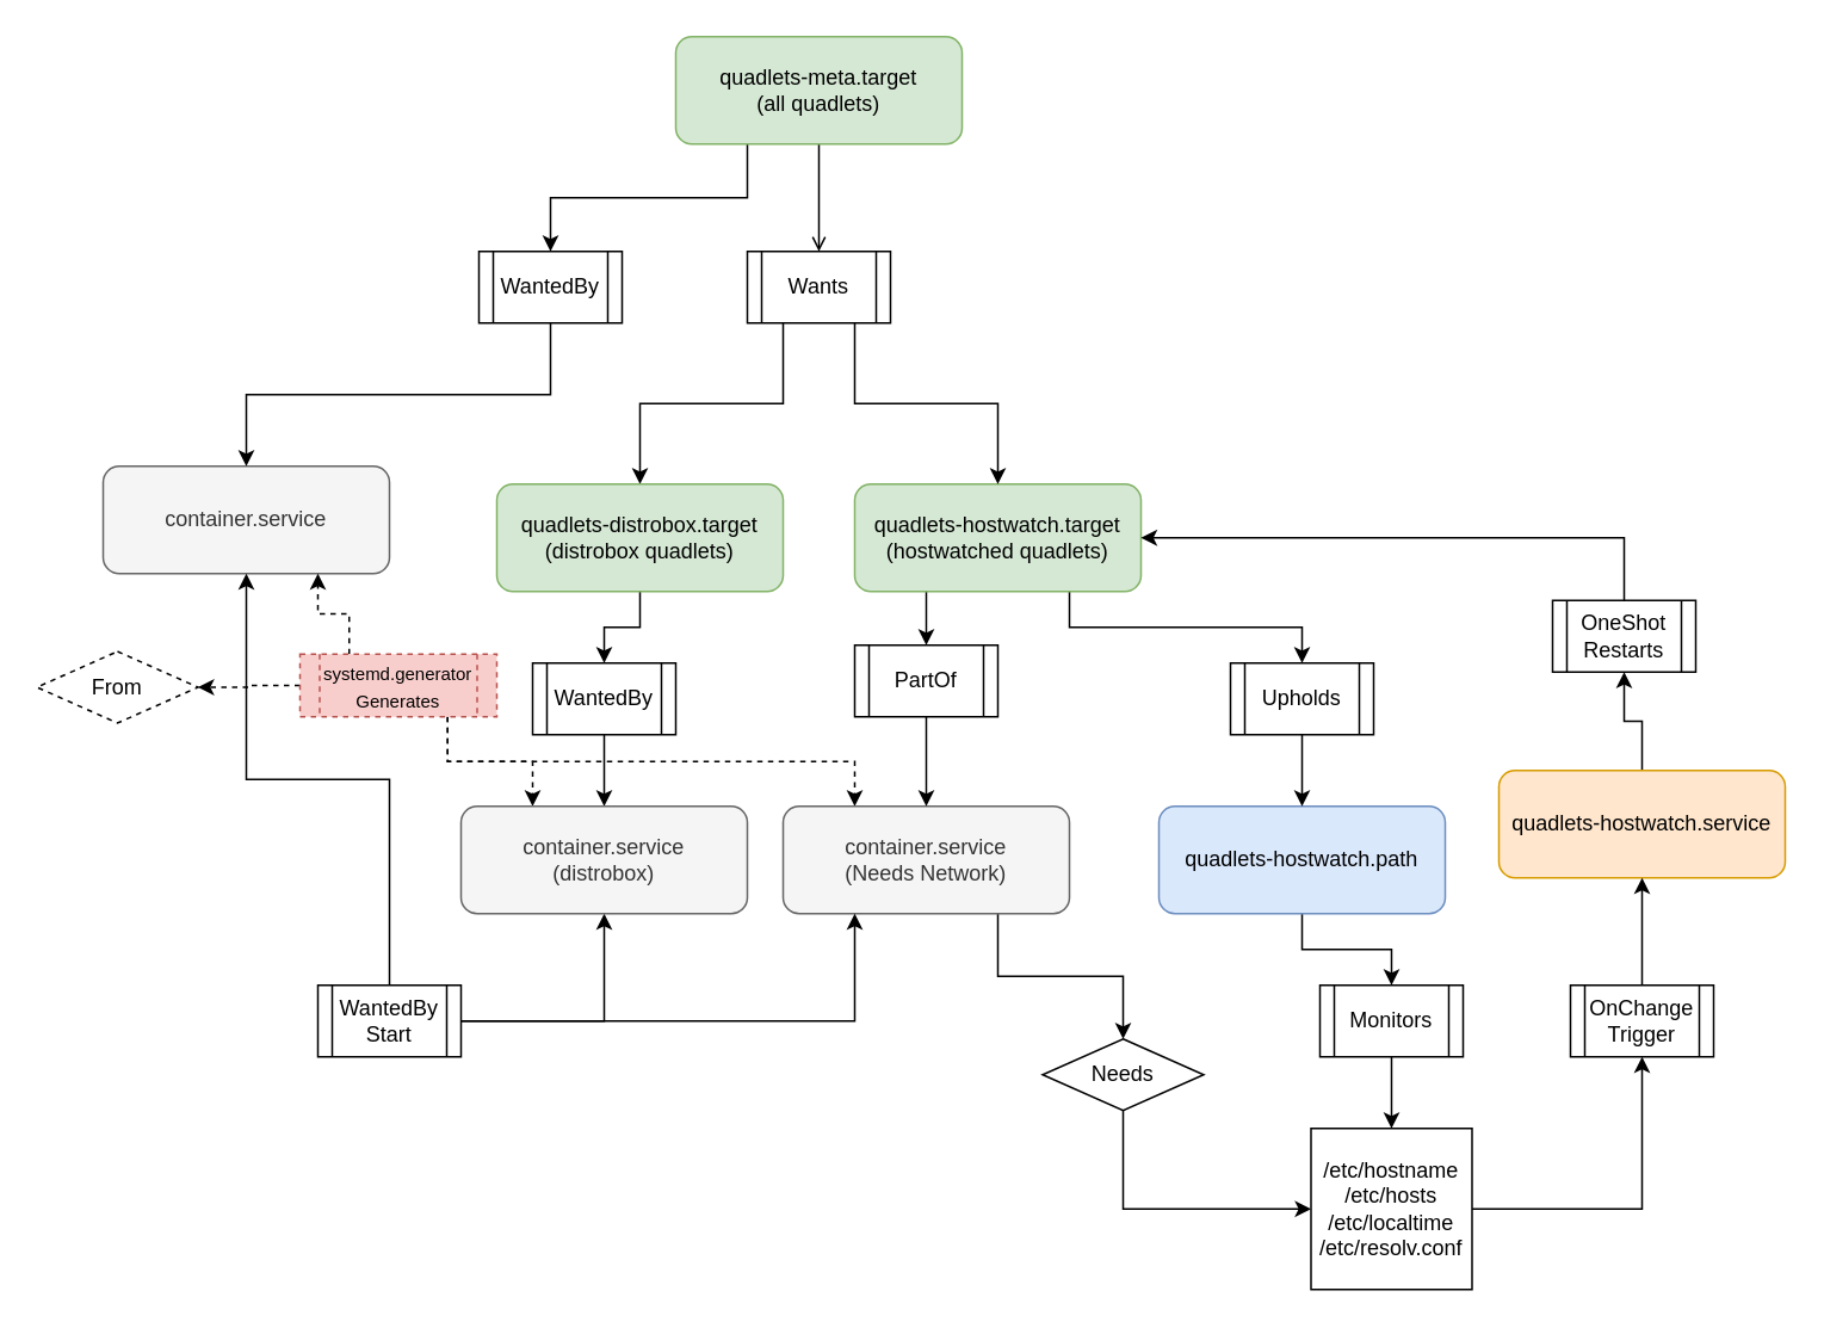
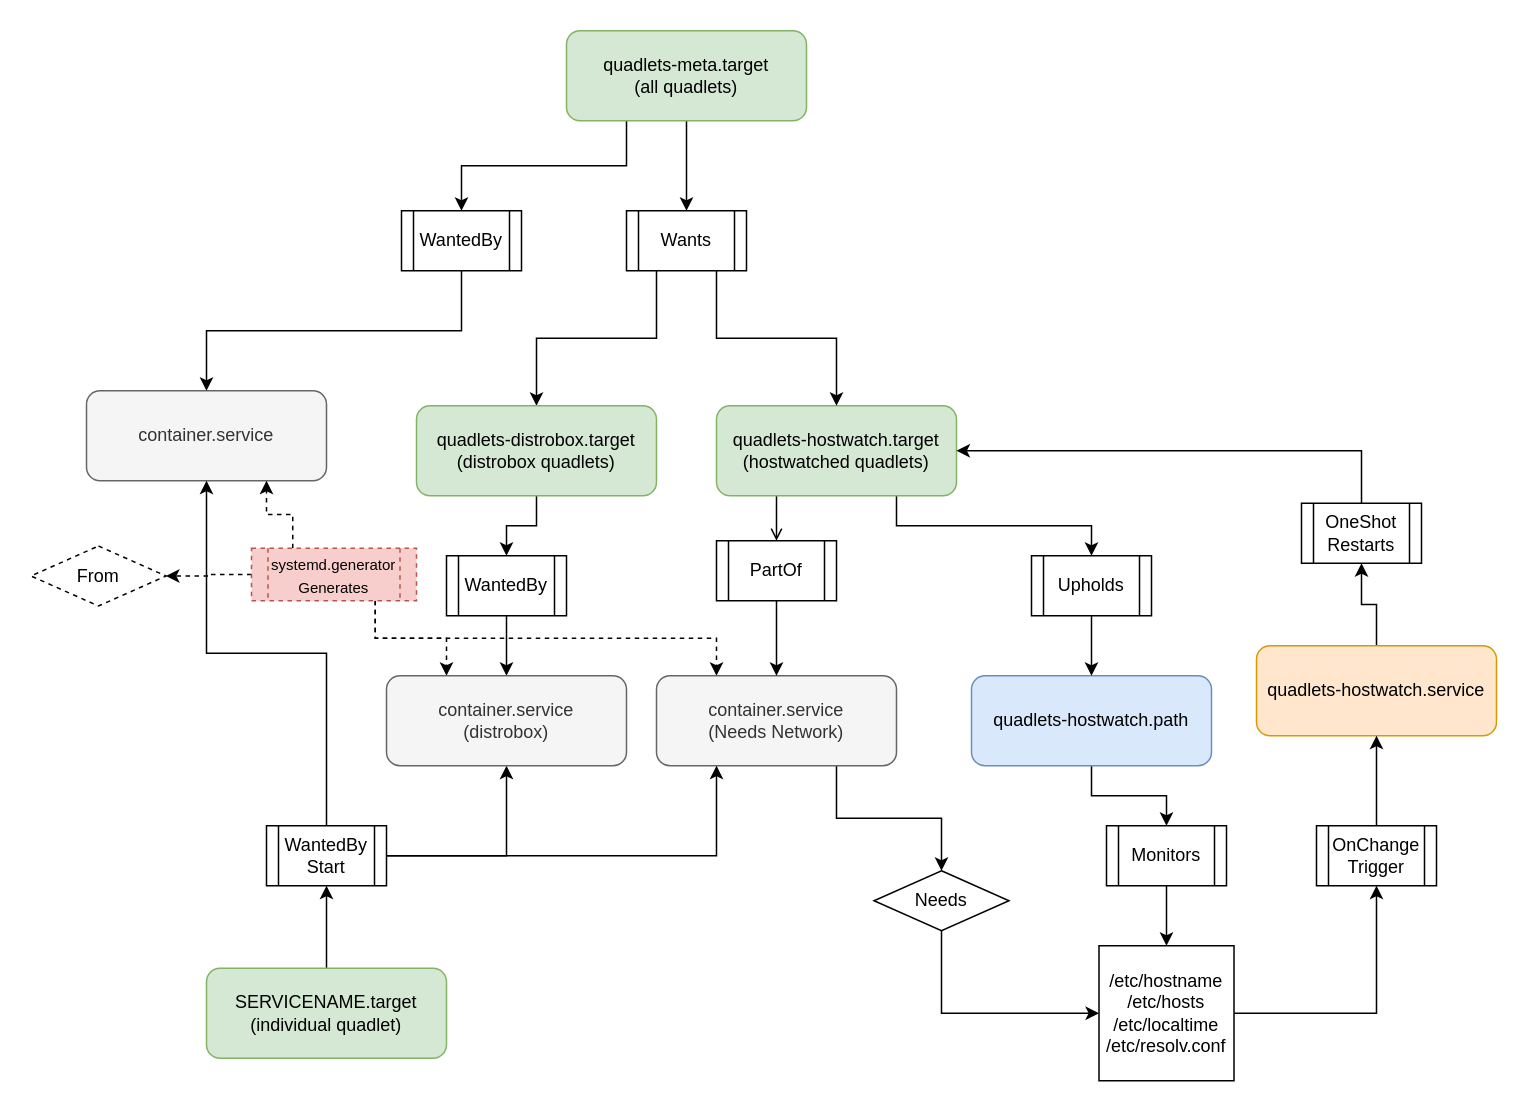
- <mxCell id="7" style="edgeStyle=orthogonalEdgeStyle;rounded=0;orthogonalLoop=1;jettySize=auto;html=1;exitX=0.5;exitY=1;exitDx=0;exitDy=0;entryX=0.5;entryY=0;entryDx=0;entryDy=0;endArrow=open;" edge="1" parent="1" source="9" target="21"><mxGeometry relative="1" as="geometry" /></mxCell>
+ <mxCell id="7" style="edgeStyle=orthogonalEdgeStyle;rounded=0;orthogonalLoop=1;jettySize=auto;html=1;exitX=0.5;exitY=1;exitDx=0;exitDy=0;entryX=0.5;entryY=0;entryDx=0;entryDy=0;" edge="1" parent="1" source="9" target="21"><mxGeometry relative="1" as="geometry" /></mxCell>
- <mxCell id="5" style="edgeStyle=orthogonalEdgeStyle;rounded=0;orthogonalLoop=1;jettySize=auto;html=1;exitX=0.25;exitY=1;exitDx=0;exitDy=0;entryX=0.5;entryY=0;entryDx=0;entryDy=0;" parent="1" source="6" target="18" edge="1"><mxGeometry relative="1" as="geometry" /></mxCell>
+ <mxCell id="5" style="edgeStyle=orthogonalEdgeStyle;rounded=0;orthogonalLoop=1;jettySize=auto;html=1;exitX=0.25;exitY=1;exitDx=0;exitDy=0;entryX=0.5;entryY=0;entryDx=0;entryDy=0;endArrow=open;" parent="1" source="6" target="18" edge="1"><mxGeometry relative="1" as="geometry" /></mxCell>
+ <mxCell id="34" style="edgeStyle=orthogonalEdgeStyle;rounded=0;orthogonalLoop=1;jettySize=auto;html=1;exitX=0.5;exitY=0;exitDx=0;exitDy=0;entryX=0.5;entryY=1;entryDx=0;entryDy=0;" parent="1" source="35" target="39" edge="1"><mxGeometry relative="1" as="geometry" /></mxCell>
+ <mxCell id="35" value="SERVICENAME.target&lt;div&gt;(individual quadlet)&lt;/div&gt;" style="rounded=1;whiteSpace=wrap;html=1;fillColor=#d5e8d4;strokeColor=#82b366;" parent="1" vertex="1"><mxGeometry x="137" y="645" width="160" height="60" as="geometry" /></mxCell>
